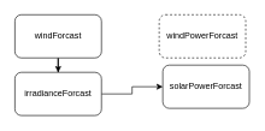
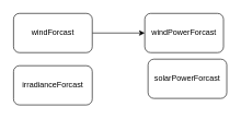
- <mxCell id="4" value="windPowerForcast" style="rounded=1;whiteSpace=wrap;html=1;dashed=1;" vertex="1" parent="1"><mxGeometry x="220" y="20" width="120" height="60" as="geometry" /></mxCell>
+ <mxCell id="4" value="windPowerForcast" style="rounded=1;whiteSpace=wrap;html=1;" vertex="1" parent="1"><mxGeometry x="220" y="20" width="120" height="60" as="geometry" /></mxCell>
- <mxCell id="2" value="" style="edgeStyle=orthogonalEdgeStyle;rounded=0;orthogonalLoop=1;jettySize=auto;html=1;" edge="1" parent="1" source="3" target="6"><mxGeometry relative="1" as="geometry" /></mxCell>
+ <mxCell id="2" value="" style="edgeStyle=orthogonalEdgeStyle;rounded=0;orthogonalLoop=1;jettySize=auto;html=1;" edge="1" parent="1" source="3" target="4"><mxGeometry relative="1" as="geometry" /></mxCell>
- <mxCell id="5" value="" style="edgeStyle=orthogonalEdgeStyle;rounded=0;orthogonalLoop=1;jettySize=auto;html=1;" edge="1" parent="1" source="6" target="7"><mxGeometry relative="1" as="geometry" /></mxCell>
